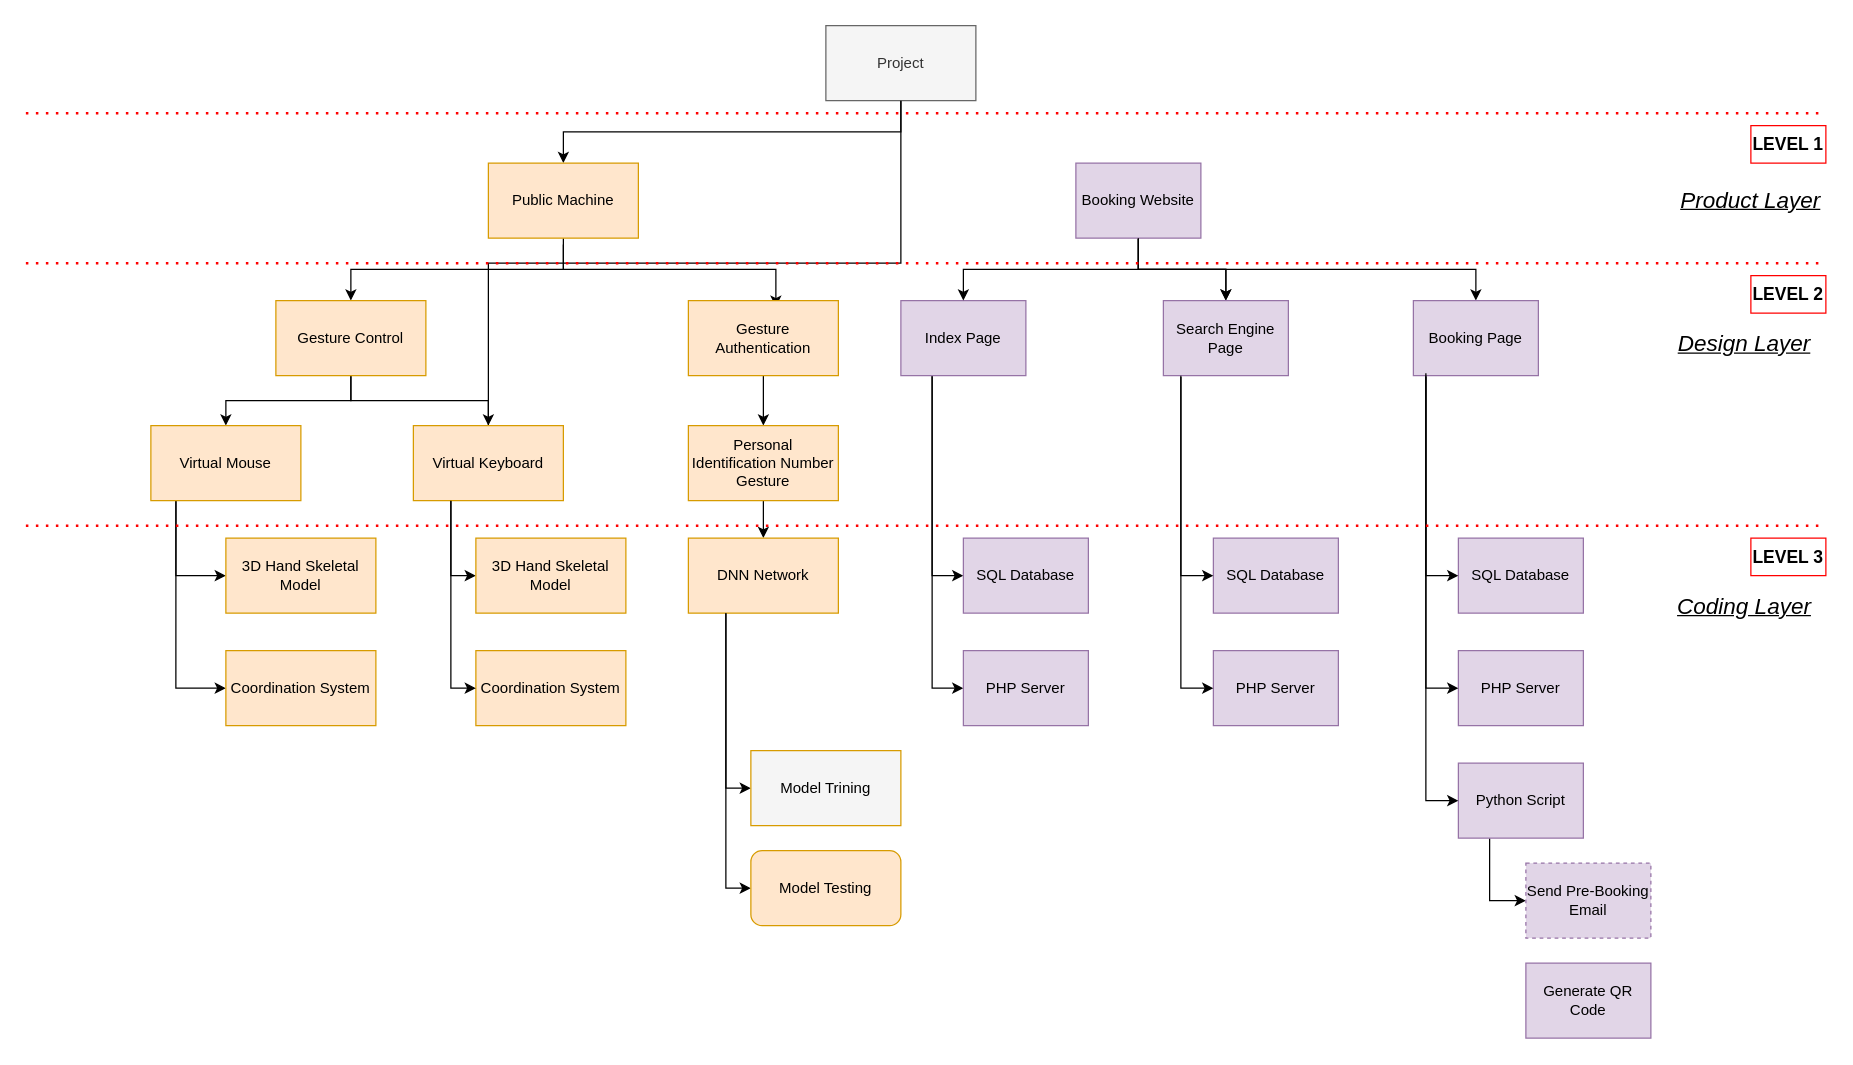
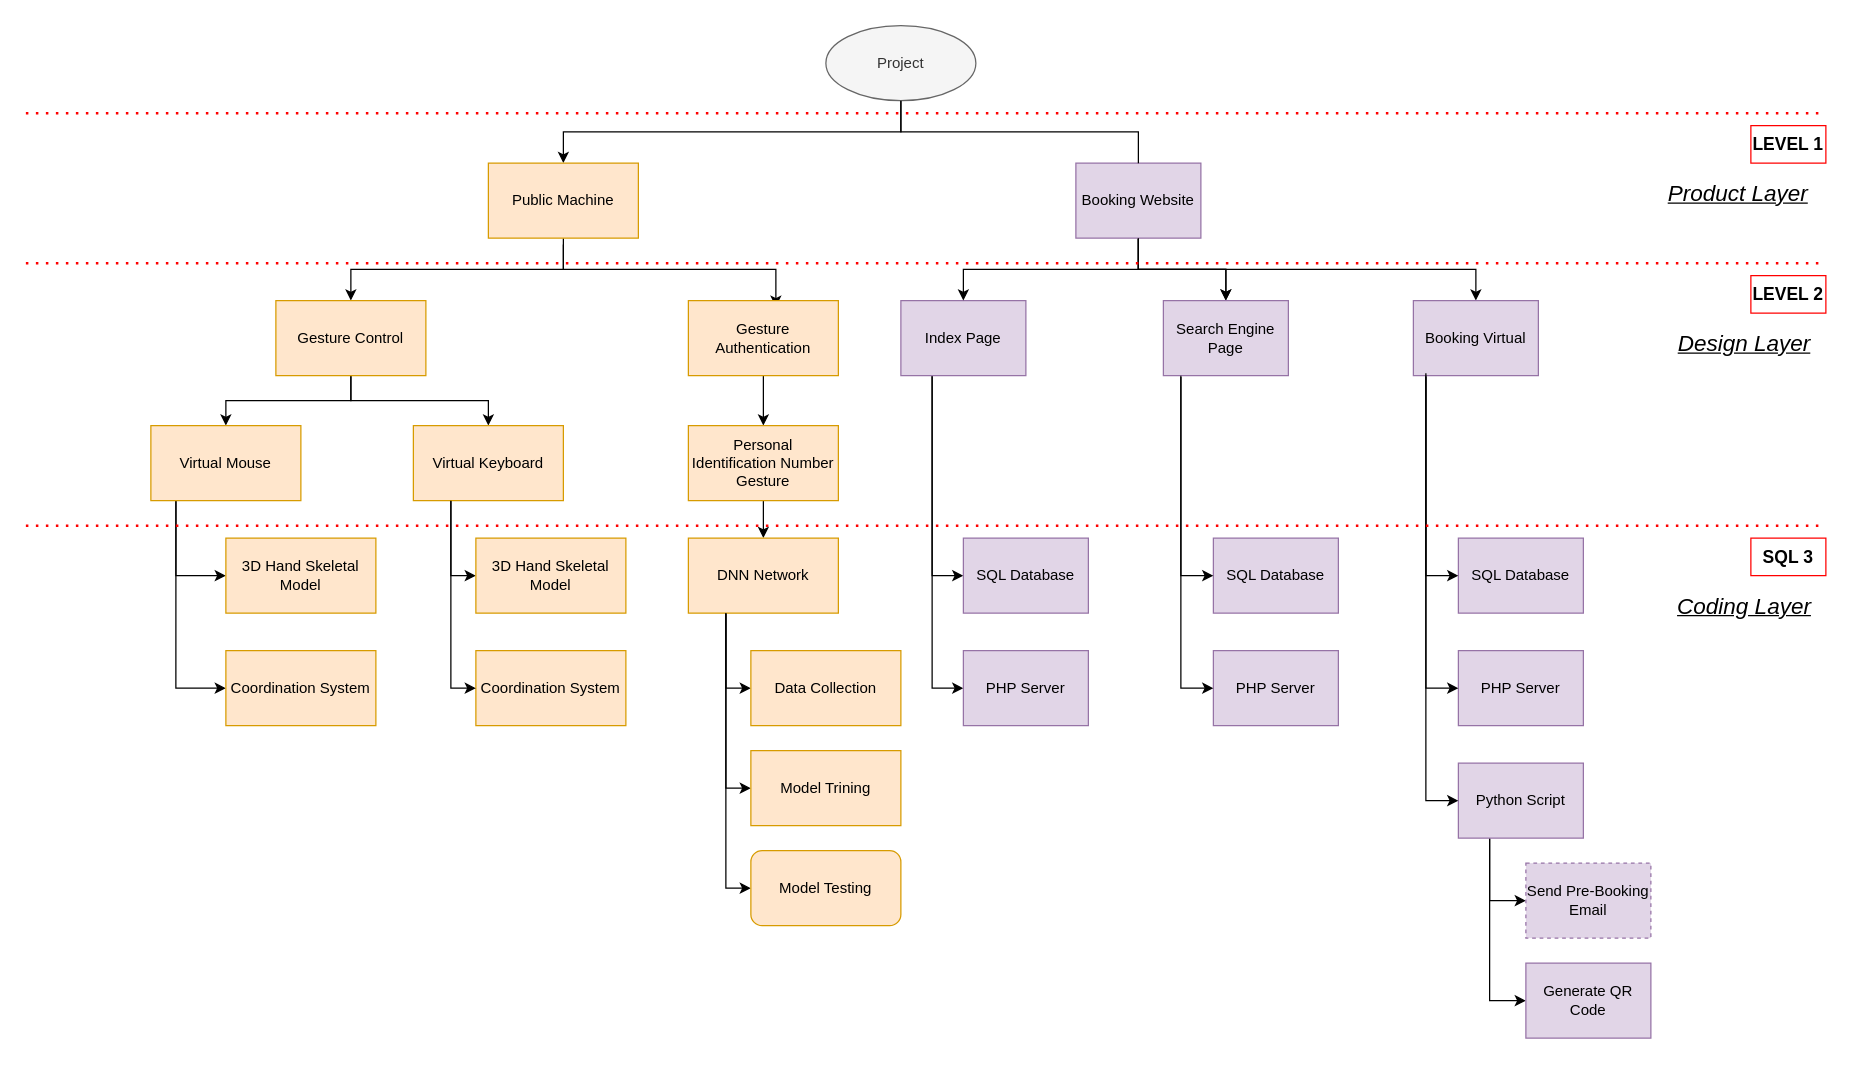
- <mxCell id="3" value="Project" style="whiteSpace=wrap;html=1;align=center;treeFolding=1;container=1;recursiveResize=0;fillColor=#f5f5f5;strokeColor=#666666;fontColor=#333333;" parent="1" vertex="1"><mxGeometry x="660" y="20" width="120" height="60" as="geometry" /></mxCell>
+ <mxCell id="3" value="Project" style="ellipse;whiteSpace=wrap;html=1;align=center;treeFolding=1;container=1;recursiveResize=0;fillColor=#f5f5f5;strokeColor=#666666;fontColor=#333333;" parent="1" vertex="1"><mxGeometry x="660" y="20" width="120" height="60" as="geometry" /></mxCell>
- <mxCell id="66" value="&lt;font style=&quot;font-size: 18px;&quot;&gt;&lt;i&gt;&lt;u&gt;Product Layer&lt;/u&gt;&lt;/i&gt;&lt;/font&gt;" style="text;html=1;strokeColor=none;fillColor=none;align=center;verticalAlign=middle;whiteSpace=wrap;rounded=0;" vertex="1" parent="1"><mxGeometry x="1330" y="145" width="140" height="30" as="geometry" /></mxCell>
+ <mxCell id="66" value="&lt;font style=&quot;font-size: 18px;&quot;&gt;&lt;i&gt;&lt;u&gt;Product Layer&lt;/u&gt;&lt;/i&gt;&lt;/font&gt;" style="text;html=1;strokeColor=none;fillColor=none;align=center;verticalAlign=middle;whiteSpace=wrap;rounded=0;" vertex="1" parent="1"><mxGeometry x="1320" y="140" width="140" height="30" as="geometry" /></mxCell>
- <mxCell id="18" value="" style="edgeStyle=elbowEdgeStyle;elbow=vertical;startArrow=none;endArrow=none;rounded=0;exitX=0.5;exitY=1;" parent="1" source="3" target="29" edge="1"><mxGeometry relative="1" as="geometry"><mxPoint x="490" y="80" as="sourcePoint" /></mxGeometry></mxCell>
+ <mxCell id="18" value="" style="edgeStyle=elbowEdgeStyle;elbow=vertical;startArrow=none;endArrow=none;rounded=0;exitX=0.5;exitY=1;" parent="1" source="3" target="15" edge="1"><mxGeometry relative="1" as="geometry"><mxPoint x="490" y="80" as="sourcePoint" /></mxGeometry></mxCell>
- <mxCell id="17" value="Booking Page&lt;div style=&quot;display:none&quot; id=&quot;SDCloudData&quot;&gt;&lt;/div&gt;" style="whiteSpace=wrap;html=1;align=center;verticalAlign=middle;container=1;recursiveResize=0;treeFolding=1;fillColor=#e1d5e7;strokeColor=#9673a6;" parent="1" vertex="1"><mxGeometry x="1130" y="240" width="100" height="60" as="geometry" /></mxCell>
+ <mxCell id="17" value="Booking Virtual&lt;div style=&quot;display:none&quot; id=&quot;SDCloudData&quot;&gt;&lt;/div&gt;" style="whiteSpace=wrap;html=1;align=center;verticalAlign=middle;container=1;recursiveResize=0;treeFolding=1;fillColor=#e1d5e7;strokeColor=#9673a6;" parent="1" vertex="1"><mxGeometry x="1130" y="240" width="100" height="60" as="geometry" /></mxCell>
- <mxCell id="63" value="&lt;font style=&quot;font-size: 14px;&quot;&gt;&lt;b&gt;LEVEL 3&lt;/b&gt;&lt;/font&gt;" style="text;html=1;strokeColor=#FF0000;fillColor=none;align=center;verticalAlign=middle;whiteSpace=wrap;rounded=0;shadow=0;" vertex="1" parent="1"><mxGeometry x="1400" y="430" width="60" height="30" as="geometry" /></mxCell>
+ <mxCell id="63" value="&lt;font style=&quot;font-size: 14px;&quot;&gt;&lt;b&gt;SQL 3&lt;/b&gt;&lt;/font&gt;" style="text;html=1;strokeColor=#FF0000;fillColor=none;align=center;verticalAlign=middle;whiteSpace=wrap;rounded=0;shadow=0;" vertex="1" parent="1"><mxGeometry x="1400" y="430" width="60" height="30" as="geometry" /></mxCell>
+ <mxCell id="35" value="" style="edgeStyle=orthogonalEdgeStyle;rounded=0;orthogonalLoop=1;jettySize=auto;html=1;exitX=0.25;exitY=1;exitDx=0;exitDy=0;entryX=0;entryY=0.5;entryDx=0;entryDy=0;" edge="1" parent="1" source="36" target="37"><mxGeometry relative="1" as="geometry" /></mxCell>
+ <mxCell id="37" value="Data Collection&lt;div style=&quot;display:none&quot; id=&quot;SDCloudData&quot;&gt;&lt;/div&gt;" style="whiteSpace=wrap;html=1;fillColor=#ffe6cc;strokeColor=#d79b00;" vertex="1" parent="1"><mxGeometry x="600" y="520" width="120" height="60" as="geometry" /></mxCell>
- <mxCell id="39" value="Model Trining&lt;div style=&quot;display:none&quot; id=&quot;SDCloudData&quot;&gt;&lt;/div&gt;" style="whiteSpace=wrap;html=1;fillColor=#f5f5f5;strokeColor=#d79b00;" vertex="1" parent="1"><mxGeometry x="600" y="600" width="120" height="60" as="geometry" /></mxCell>
+ <mxCell id="39" value="Model Trining&lt;div style=&quot;display:none&quot; id=&quot;SDCloudData&quot;&gt;&lt;/div&gt;" style="whiteSpace=wrap;html=1;fillColor=#ffe6cc;strokeColor=#d79b00;" vertex="1" parent="1"><mxGeometry x="600" y="600" width="120" height="60" as="geometry" /></mxCell>
+ <mxCell id="53" value="" style="edgeStyle=orthogonalEdgeStyle;rounded=0;orthogonalLoop=1;jettySize=auto;html=1;entryX=0;entryY=0.5;entryDx=0;entryDy=0;exitX=0.25;exitY=1;exitDx=0;exitDy=0;" edge="1" parent="1" source="54" target="57"><mxGeometry relative="1" as="geometry" /></mxCell>
